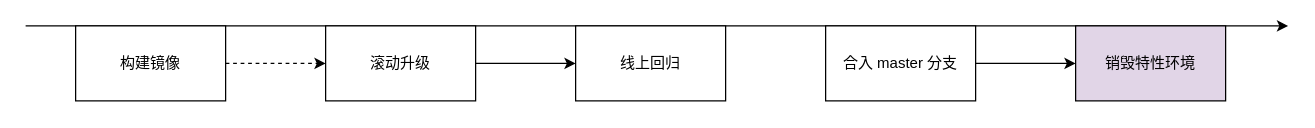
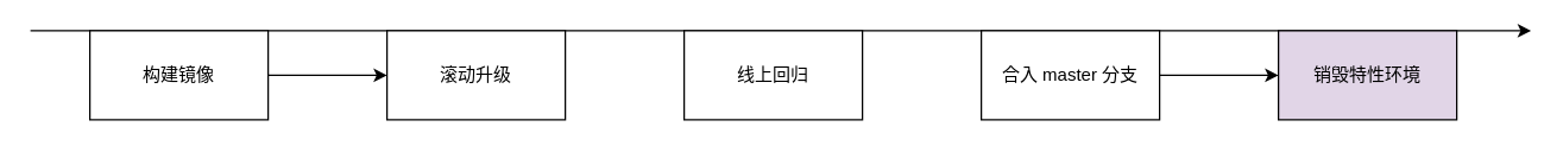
- <mxCell id="3" style="edgeStyle=orthogonalEdgeStyle;rounded=0;orthogonalLoop=1;jettySize=auto;html=1;entryX=0;entryY=0.5;entryDx=0;entryDy=0;dashed=1;" edge="1" parent="1" source="4" target="6"><mxGeometry relative="1" as="geometry" /></mxCell>
+ <mxCell id="3" style="edgeStyle=orthogonalEdgeStyle;rounded=0;orthogonalLoop=1;jettySize=auto;html=1;entryX=0;entryY=0.5;entryDx=0;entryDy=0;" edge="1" parent="1" source="4" target="6"><mxGeometry relative="1" as="geometry" /></mxCell>
- <mxCell id="5" value="" style="edgeStyle=orthogonalEdgeStyle;rounded=0;orthogonalLoop=1;jettySize=auto;html=1;" edge="1" parent="1" source="6" target="7"><mxGeometry relative="1" as="geometry" /></mxCell>
